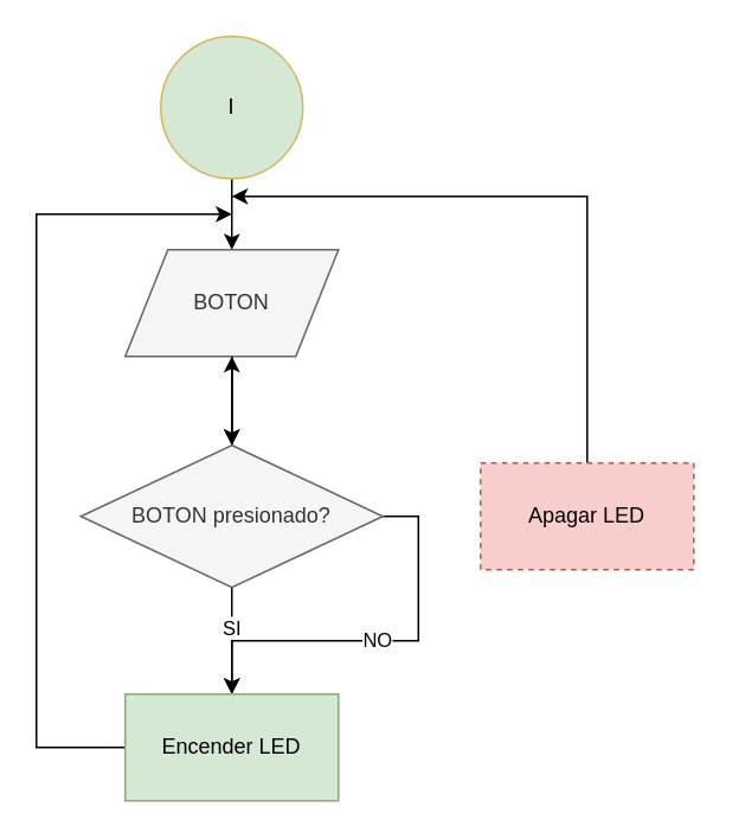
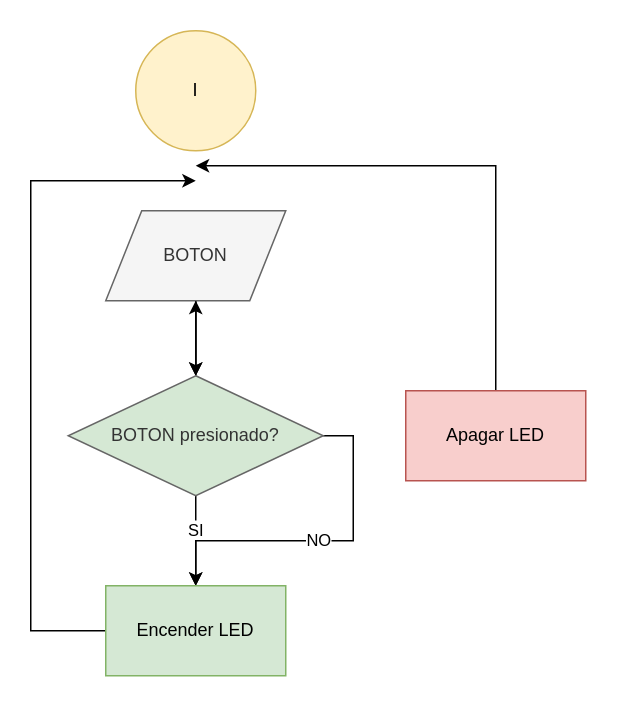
- <mxCell id="3" value="I" style="ellipse;whiteSpace=wrap;html=1;aspect=fixed;fillColor=#d5e8d4;strokeColor=#d6b656;" vertex="1" parent="1"><mxGeometry x="90" y="20" width="80" height="80" as="geometry" /></mxCell>
+ <mxCell id="3" value="I" style="ellipse;whiteSpace=wrap;html=1;aspect=fixed;fillColor=#fff2cc;strokeColor=#d6b656;" vertex="1" parent="1"><mxGeometry x="90" y="20" width="80" height="80" as="geometry" /></mxCell>
- <mxCell id="2" style="edgeStyle=orthogonalEdgeStyle;rounded=0;orthogonalLoop=1;jettySize=auto;html=1;exitX=0.5;exitY=1;exitDx=0;exitDy=0;entryX=0.5;entryY=0;entryDx=0;entryDy=0;" edge="1" parent="1" source="3" target="6"><mxGeometry relative="1" as="geometry" /></mxCell>
- <mxCell id="11" value="BOTON presionado?" style="rhombus;whiteSpace=wrap;html=1;fillColor=#f5f5f5;strokeColor=#666666;fontColor=#333333;" vertex="1" parent="1"><mxGeometry x="45" y="250" width="170" height="80" as="geometry" /></mxCell>
+ <mxCell id="11" value="BOTON presionado?" style="rhombus;whiteSpace=wrap;html=1;fillColor=#d5e8d4;strokeColor=#666666;fontColor=#333333;" vertex="1" parent="1"><mxGeometry x="45" y="250" width="170" height="80" as="geometry" /></mxCell>
- <mxCell id="15" value="Apagar LED&lt;br&gt;" style="rounded=0;whiteSpace=wrap;html=1;fillColor=#f8cecc;strokeColor=#b85450;dashed=1;" vertex="1" parent="1"><mxGeometry x="270" y="260" width="120" height="60" as="geometry" /></mxCell>
+ <mxCell id="15" value="Apagar LED&lt;br&gt;" style="rounded=0;whiteSpace=wrap;html=1;fillColor=#f8cecc;strokeColor=#b85450;" vertex="1" parent="1"><mxGeometry x="270" y="260" width="120" height="60" as="geometry" /></mxCell>
